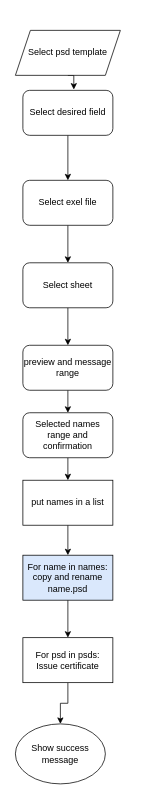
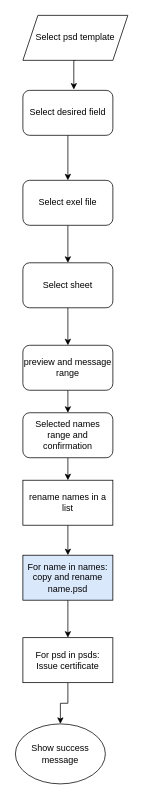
- <mxCell id="3" value="Select psd template" style="shape=parallelogram;perimeter=parallelogramPerimeter;whiteSpace=wrap;html=1;fixedSize=1;" vertex="1" parent="1"><mxGeometry x="20" y="40" width="140" height="60" as="geometry" /></mxCell>
+ <mxCell id="3" value="Select psd template" style="shape=parallelogram;perimeter=parallelogramPerimeter;whiteSpace=wrap;html=1;fixedSize=1;" vertex="1" parent="1"><mxGeometry x="30" y="20" width="140" height="60" as="geometry" /></mxCell>
- <mxCell id="7" value="put names in a list" style="rounded=0;whiteSpace=wrap;html=1;" vertex="1" parent="1"><mxGeometry x="30" y="640" width="120" height="60" as="geometry" /></mxCell>
+ <mxCell id="7" value="rename names in a list" style="rounded=0;whiteSpace=wrap;html=1;" vertex="1" parent="1"><mxGeometry x="30" y="640" width="120" height="60" as="geometry" /></mxCell>
